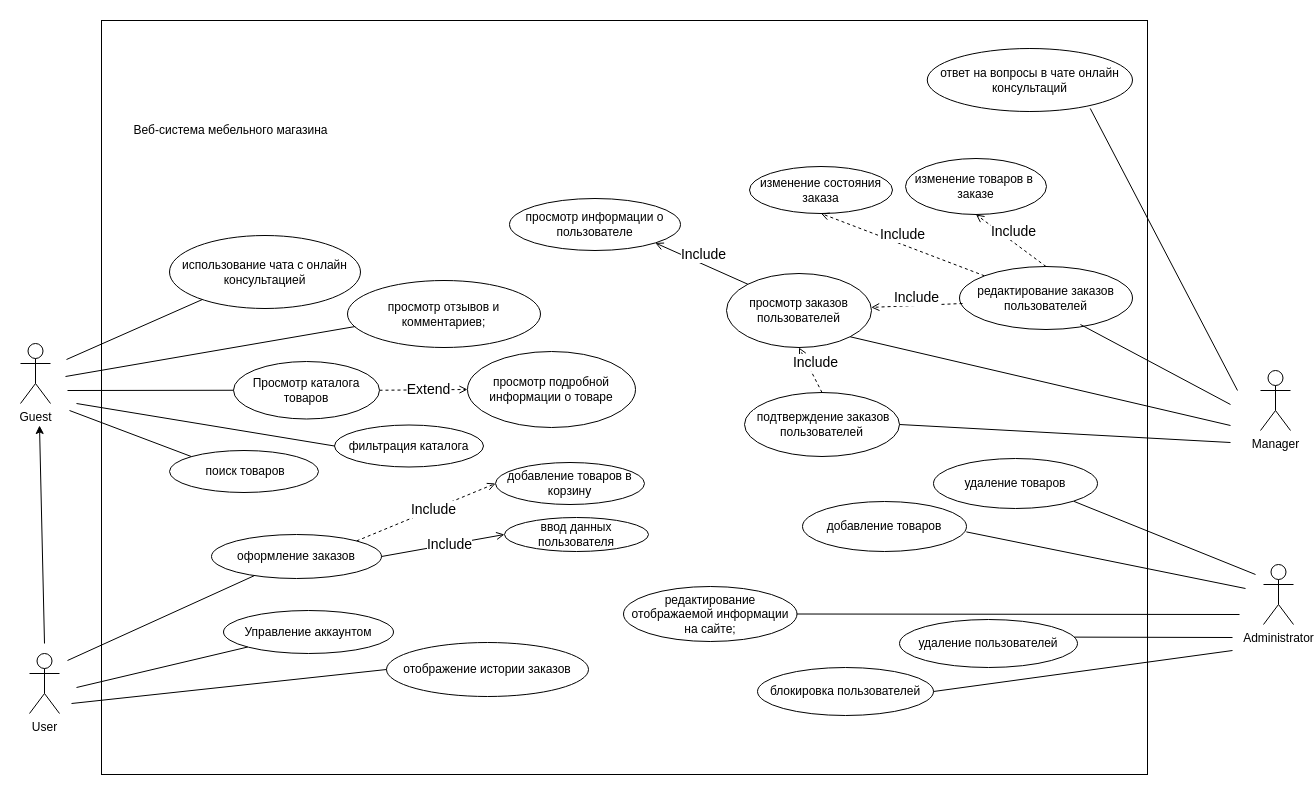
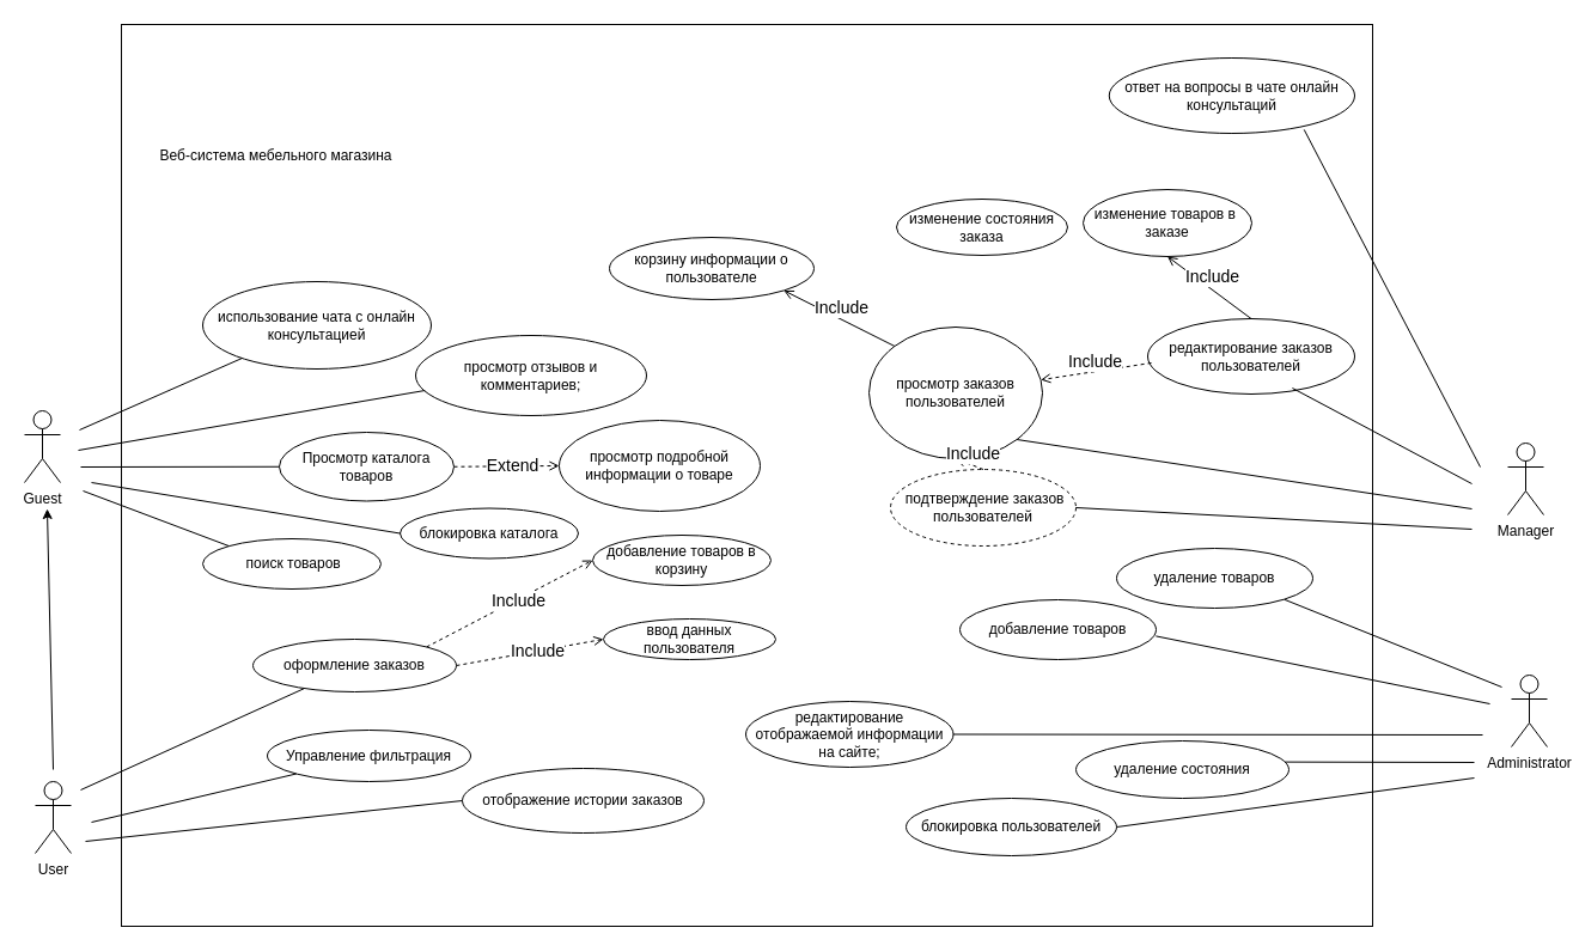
- <mxCell id="23" value="&lt;span style=&quot;color: rgb(0, 0, 0); font-family: Helvetica; font-size: 12px; font-style: normal; font-variant-ligatures: normal; font-variant-caps: normal; font-weight: 400; letter-spacing: normal; orphans: 2; text-align: left; text-indent: 0px; text-transform: none; widows: 2; word-spacing: 0px; -webkit-text-stroke-width: 0px; background-color: rgb(255, 255, 255); text-decoration-thickness: initial; text-decoration-style: initial; text-decoration-color: initial; float: none; display: inline !important;&quot;&gt;просмотр информации о пользователе&lt;/span&gt;" style="ellipse;whiteSpace=wrap;html=1;" parent="1" vertex="1"><mxGeometry x="509" y="198" width="171" height="52" as="geometry" /></mxCell>
+ <mxCell id="23" value="&lt;span style=&quot;color: rgb(0, 0, 0); font-family: Helvetica; font-size: 12px; font-style: normal; font-variant-ligatures: normal; font-variant-caps: normal; font-weight: 400; letter-spacing: normal; orphans: 2; text-align: left; text-indent: 0px; text-transform: none; widows: 2; word-spacing: 0px; -webkit-text-stroke-width: 0px; background-color: rgb(255, 255, 255); text-decoration-thickness: initial; text-decoration-style: initial; text-decoration-color: initial; float: none; display: inline !important;&quot;&gt;корзину информации о пользователе&lt;/span&gt;" style="ellipse;whiteSpace=wrap;html=1;" parent="1" vertex="1"><mxGeometry x="509" y="198" width="171" height="52" as="geometry" /></mxCell>
- <mxCell id="36" value="" style="rounded=0;orthogonalLoop=1;jettySize=auto;html=1;endArrow=open;endFill=0;dashed=1;strokeWidth=1;entryX=0.5;entryY=1;entryDx=0;entryDy=0;exitX=0;exitY=0;exitDx=0;exitDy=0;" parent="1" source="45" target="24" edge="1"><mxGeometry relative="1" as="geometry"><mxPoint x="334" y="479" as="targetPoint" /><mxPoint x="963" y="267" as="sourcePoint" /></mxGeometry></mxCell>
- <mxCell id="37" value="Include" style="edgeLabel;html=1;align=center;verticalAlign=middle;resizable=0;points=[];fontSize=14;" parent="36" vertex="1" connectable="0"><mxGeometry x="0.05" y="-4" relative="1" as="geometry"><mxPoint x="2" y="-5" as="offset" /></mxGeometry></mxCell>
- <mxCell id="60" value="" style="rounded=0;orthogonalLoop=1;jettySize=auto;html=1;endArrow=open;endFill=0;dashed=1;strokeWidth=1;entryX=0.5;entryY=1;entryDx=0;entryDy=0;exitX=0.5;exitY=0;exitDx=0;exitDy=0;" edge="1" parent="1" target="59" source="45"><mxGeometry relative="1" as="geometry"><mxPoint x="529" y="492" as="targetPoint" /><mxPoint x="1189" y="271" as="sourcePoint" /></mxGeometry></mxCell>
+ <mxCell id="60" value="" style="rounded=0;orthogonalLoop=1;jettySize=auto;html=1;endArrow=open;endFill=0;dashed=0;strokeWidth=1;entryX=0.5;entryY=1;entryDx=0;entryDy=0;exitX=0.5;exitY=0;exitDx=0;exitDy=0;" edge="1" parent="1" target="59" source="45"><mxGeometry relative="1" as="geometry"><mxPoint x="529" y="492" as="targetPoint" /><mxPoint x="1189" y="271" as="sourcePoint" /></mxGeometry></mxCell>
- <mxCell id="25" value="&lt;span style=&quot;color: rgb(0, 0, 0); font-family: Helvetica; font-size: 12px; font-style: normal; font-variant-ligatures: normal; font-variant-caps: normal; font-weight: 400; letter-spacing: normal; orphans: 2; text-align: left; text-indent: 0px; text-transform: none; widows: 2; word-spacing: 0px; -webkit-text-stroke-width: 0px; background-color: rgb(255, 255, 255); text-decoration-thickness: initial; text-decoration-style: initial; text-decoration-color: initial; float: none; display: inline !important;&quot;&gt;просмотр заказов пользователей&lt;/span&gt;" style="ellipse;whiteSpace=wrap;html=1;" parent="1" vertex="1"><mxGeometry x="726" y="273" width="145" height="74" as="geometry" /></mxCell>
+ <mxCell id="25" value="&lt;span style=&quot;color: rgb(0, 0, 0); font-family: Helvetica; font-size: 12px; font-style: normal; font-variant-ligatures: normal; font-variant-caps: normal; font-weight: 400; letter-spacing: normal; orphans: 2; text-align: left; text-indent: 0px; text-transform: none; widows: 2; word-spacing: 0px; -webkit-text-stroke-width: 0px; background-color: rgb(255, 255, 255); text-decoration-thickness: initial; text-decoration-style: initial; text-decoration-color: initial; float: none; display: inline !important;&quot;&gt;просмотр заказов пользователей&lt;/span&gt;" style="ellipse;whiteSpace=wrap;html=1;" parent="1" vertex="1"><mxGeometry x="726" y="273" width="145" height="110" as="geometry" /></mxCell>
- <mxCell id="47" value="&lt;span style=&quot;color: rgb(0, 0, 0); font-family: Helvetica; font-size: 12px; font-style: normal; font-variant-ligatures: normal; font-variant-caps: normal; font-weight: 400; letter-spacing: normal; orphans: 2; text-align: left; text-indent: 0px; text-transform: none; widows: 2; word-spacing: 0px; -webkit-text-stroke-width: 0px; background-color: rgb(255, 255, 255); text-decoration-thickness: initial; text-decoration-style: initial; text-decoration-color: initial; float: none; display: inline !important;&quot;&gt;&amp;nbsp;подтверждение заказов пользователей&lt;/span&gt;" style="ellipse;whiteSpace=wrap;html=1;" vertex="1" parent="1"><mxGeometry x="744" y="392" width="155" height="64" as="geometry" /></mxCell>
+ <mxCell id="47" value="&lt;span style=&quot;color: rgb(0, 0, 0); font-family: Helvetica; font-size: 12px; font-style: normal; font-variant-ligatures: normal; font-variant-caps: normal; font-weight: 400; letter-spacing: normal; orphans: 2; text-align: left; text-indent: 0px; text-transform: none; widows: 2; word-spacing: 0px; -webkit-text-stroke-width: 0px; background-color: rgb(255, 255, 255); text-decoration-thickness: initial; text-decoration-style: initial; text-decoration-color: initial; float: none; display: inline !important;&quot;&gt;&amp;nbsp;подтверждение заказов пользователей&lt;/span&gt;" style="ellipse;whiteSpace=wrap;html=1;dashed=1;" vertex="1" parent="1"><mxGeometry x="744" y="392" width="155" height="64" as="geometry" /></mxCell>
- <mxCell id="16" value="фильтрация каталога" style="ellipse;whiteSpace=wrap;html=1;" parent="1" vertex="1"><mxGeometry x="334" y="424.5" width="149" height="42" as="geometry" /></mxCell>
+ <mxCell id="16" value="блокировка каталога" style="ellipse;whiteSpace=wrap;html=1;" parent="1" vertex="1"><mxGeometry x="334" y="424.5" width="149" height="42" as="geometry" /></mxCell>
- <mxCell id="55" value="добавление товаров в корзину" style="ellipse;whiteSpace=wrap;html=1;" vertex="1" parent="1"><mxGeometry x="495" y="462" width="149" height="42" as="geometry" /></mxCell>
+ <mxCell id="55" value="добавление товаров в корзину" style="ellipse;whiteSpace=wrap;html=1;" vertex="1" parent="1"><mxGeometry x="495" y="447" width="149" height="42" as="geometry" /></mxCell>
- <mxCell id="56" style="rounded=0;orthogonalLoop=1;jettySize=auto;html=1;endArrow=open;endFill=0;dashed=0;strokeWidth=1;exitX=1;exitY=0.5;exitDx=0;exitDy=0;entryX=0;entryY=0.5;entryDx=0;entryDy=0;" edge="1" parent="1" source="18" target="58"><mxGeometry relative="1" as="geometry"><mxPoint x="438" y="556" as="targetPoint" /><mxPoint x="366" y="550" as="sourcePoint" /></mxGeometry></mxCell>
+ <mxCell id="56" style="rounded=0;orthogonalLoop=1;jettySize=auto;html=1;endArrow=open;endFill=0;dashed=1;strokeWidth=1;exitX=1;exitY=0.5;exitDx=0;exitDy=0;entryX=0;entryY=0.5;entryDx=0;entryDy=0;" edge="1" parent="1" source="18" target="58"><mxGeometry relative="1" as="geometry"><mxPoint x="438" y="556" as="targetPoint" /><mxPoint x="366" y="550" as="sourcePoint" /></mxGeometry></mxCell>
- <mxCell id="17" value="&lt;span style=&quot;color: rgb(0, 0, 0); font-family: Helvetica; font-size: 12px; font-style: normal; font-variant-ligatures: normal; font-variant-caps: normal; font-weight: 400; letter-spacing: normal; orphans: 2; text-align: left; text-indent: 0px; text-transform: none; widows: 2; word-spacing: 0px; -webkit-text-stroke-width: 0px; background-color: rgb(255, 255, 255); text-decoration-thickness: initial; text-decoration-style: initial; text-decoration-color: initial; float: none; display: inline !important;&quot;&gt;Управление аккаунтом&lt;/span&gt;" style="ellipse;whiteSpace=wrap;html=1;" parent="1" vertex="1"><mxGeometry x="223" y="610" width="170" height="43" as="geometry" /></mxCell>
+ <mxCell id="17" value="&lt;span style=&quot;color: rgb(0, 0, 0); font-family: Helvetica; font-size: 12px; font-style: normal; font-variant-ligatures: normal; font-variant-caps: normal; font-weight: 400; letter-spacing: normal; orphans: 2; text-align: left; text-indent: 0px; text-transform: none; widows: 2; word-spacing: 0px; -webkit-text-stroke-width: 0px; background-color: rgb(255, 255, 255); text-decoration-thickness: initial; text-decoration-style: initial; text-decoration-color: initial; float: none; display: inline !important;&quot;&gt;Управление фильтрация&lt;/span&gt;" style="ellipse;whiteSpace=wrap;html=1;" parent="1" vertex="1"><mxGeometry x="223" y="610" width="170" height="43" as="geometry" /></mxCell>
- <mxCell id="27" value="удаление пользователей" style="ellipse;whiteSpace=wrap;html=1;" parent="1" vertex="1"><mxGeometry x="899" y="619" width="178" height="48" as="geometry" /></mxCell>
+ <mxCell id="27" value="удаление состояния" style="ellipse;whiteSpace=wrap;html=1;" parent="1" vertex="1"><mxGeometry x="899" y="619" width="178" height="48" as="geometry" /></mxCell>
